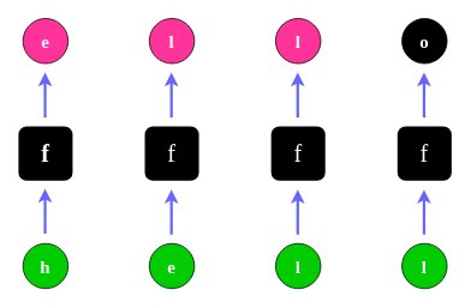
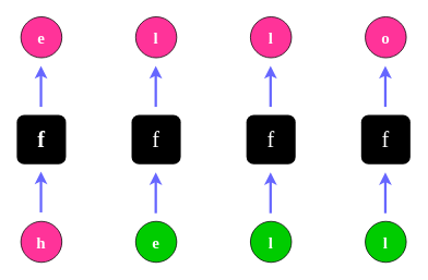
- <mxCell id="12" value="&lt;font face=&quot;Ubuntu&quot;&gt;&lt;span style=&quot;font-size: 20px;&quot;&gt;&lt;b&gt;o&lt;/b&gt;&lt;/span&gt;&lt;/font&gt;" style="ellipse;whiteSpace=wrap;html=1;aspect=fixed;fillColor=#000000;fontColor=#FFFFFF;" vertex="1" parent="1"><mxGeometry x="445" y="20" width="50" height="50" as="geometry" /></mxCell>
+ <mxCell id="12" value="&lt;font face=&quot;Ubuntu&quot;&gt;&lt;span style=&quot;font-size: 20px;&quot;&gt;&lt;b&gt;o&lt;/b&gt;&lt;/span&gt;&lt;/font&gt;" style="ellipse;whiteSpace=wrap;html=1;aspect=fixed;fillColor=#FF3399;fontColor=#FFFFFF;" vertex="1" parent="1"><mxGeometry x="445" y="20" width="50" height="50" as="geometry" /></mxCell>
- <mxCell id="7" value="&lt;font face=&quot;Ubuntu&quot; style=&quot;font-size: 20px;&quot;&gt;&lt;b&gt;h&lt;/b&gt;&lt;/font&gt;" style="ellipse;whiteSpace=wrap;html=1;aspect=fixed;fillColor=#00CC00;fontColor=#FFFFFF;" vertex="1" parent="1"><mxGeometry x="25" y="270" width="50" height="50" as="geometry" /></mxCell>
+ <mxCell id="7" value="&lt;font face=&quot;Ubuntu&quot; style=&quot;font-size: 20px;&quot;&gt;&lt;b&gt;h&lt;/b&gt;&lt;/font&gt;" style="ellipse;whiteSpace=wrap;html=1;aspect=fixed;fillColor=#ff3399;fontColor=#FFFFFF;" vertex="1" parent="1"><mxGeometry x="25" y="270" width="50" height="50" as="geometry" /></mxCell>
